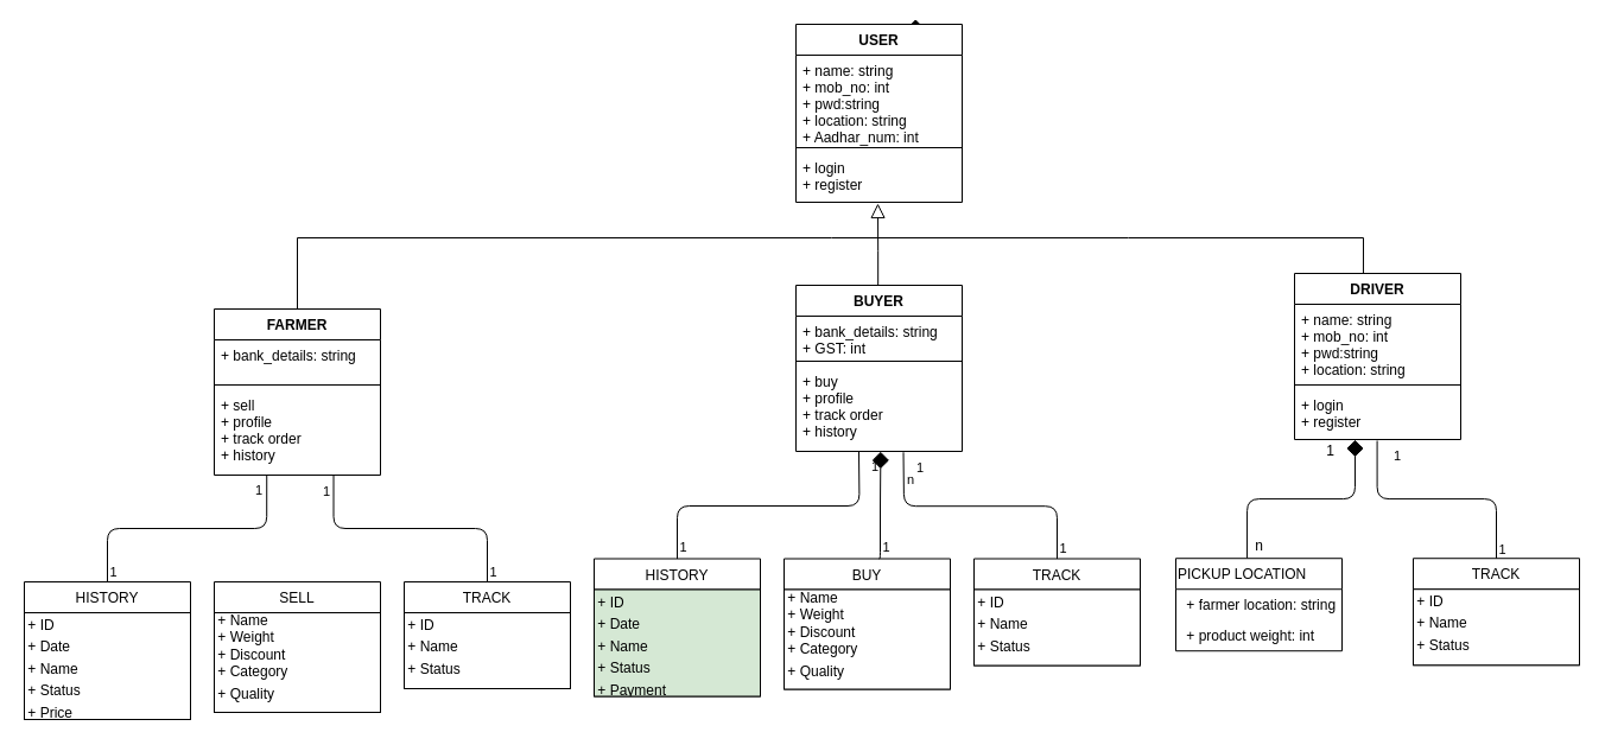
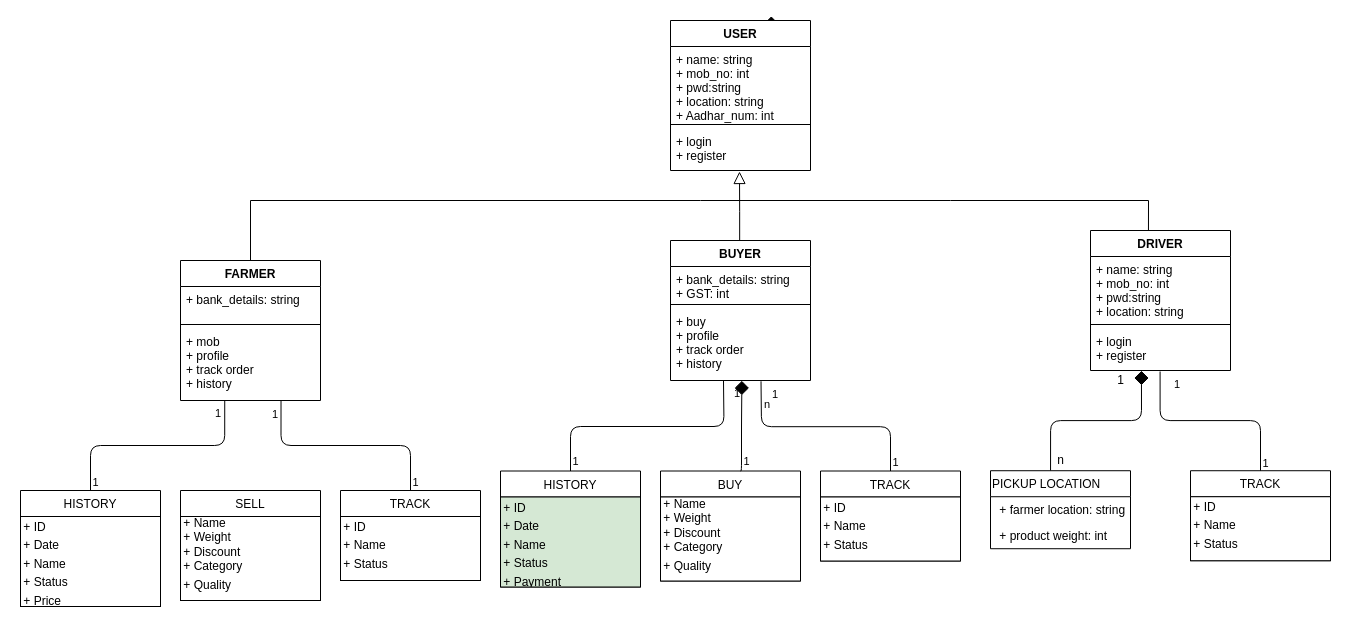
- <mxCell id="15" value="+ sell&#10;+ profile&#10;+ track order&#10;+ history" style="text;strokeColor=none;fillColor=none;align=left;verticalAlign=top;spacingLeft=4;spacingRight=4;overflow=hidden;rotatable=0;points=[[0,0.5],[1,0.5]];portConstraint=eastwest;" vertex="1" parent="12"><mxGeometry y="68" width="140" height="72" as="geometry" /></mxCell>
+ <mxCell id="15" value="+ mob&#10;+ profile&#10;+ track order&#10;+ history" style="text;strokeColor=none;fillColor=none;align=left;verticalAlign=top;spacingLeft=4;spacingRight=4;overflow=hidden;rotatable=0;points=[[0,0.5],[1,0.5]];portConstraint=eastwest;" vertex="1" parent="12"><mxGeometry y="68" width="140" height="72" as="geometry" /></mxCell>
